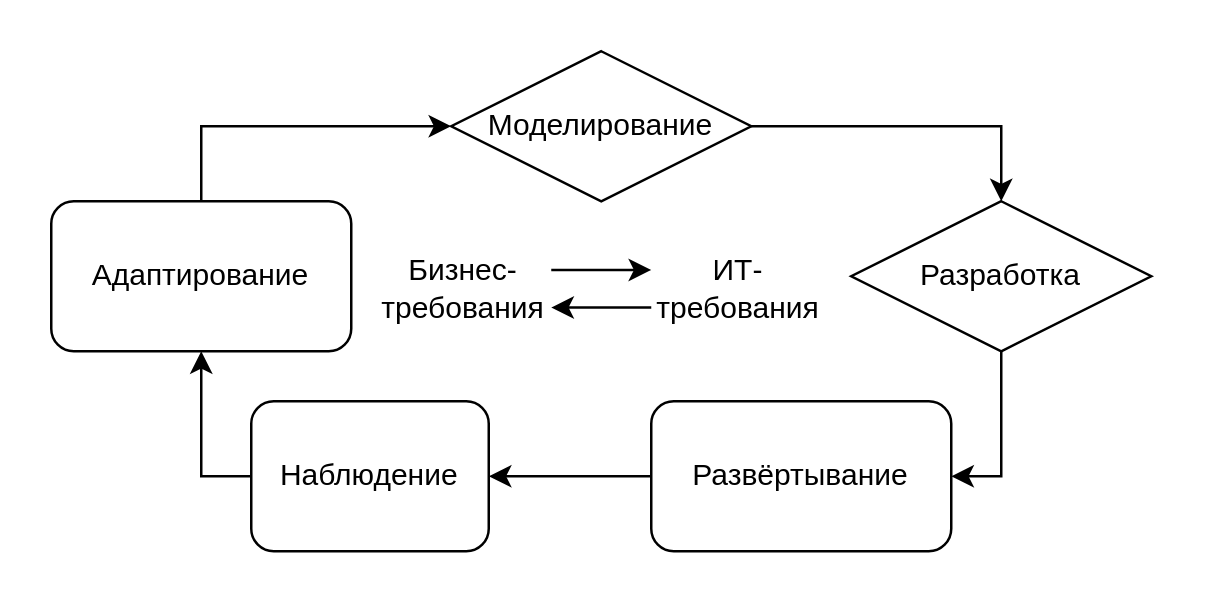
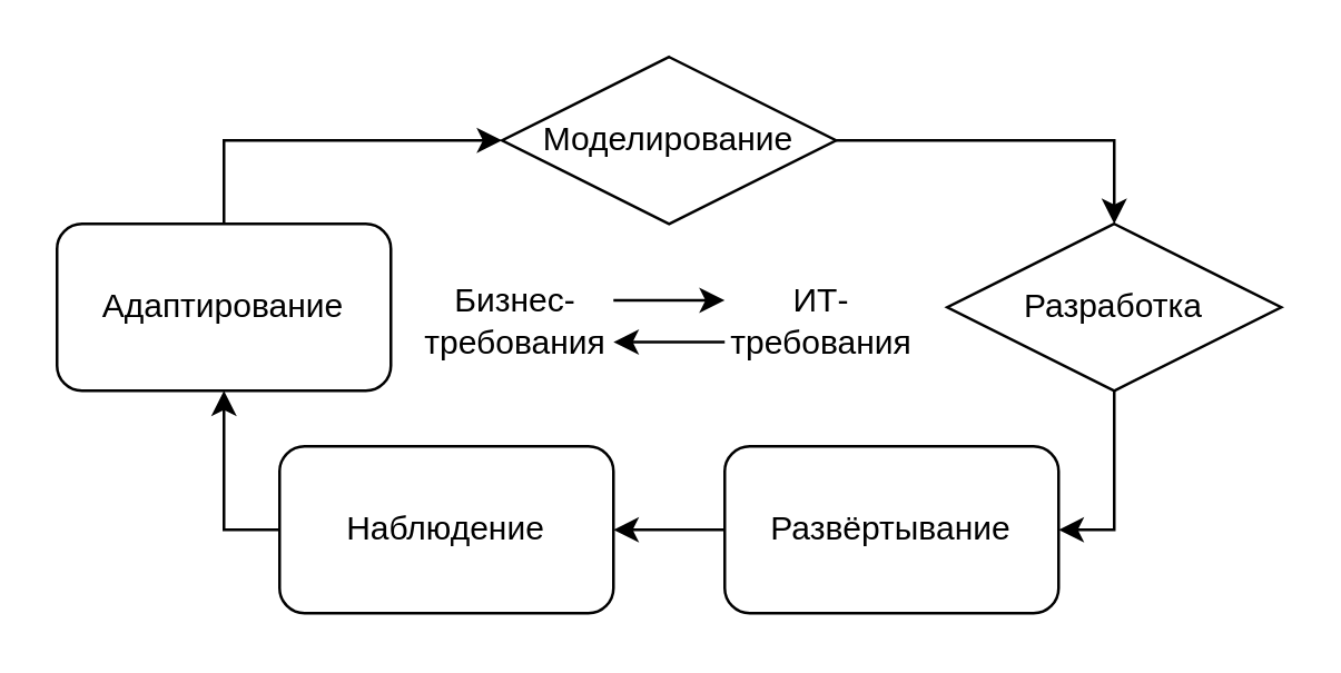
- <mxCell id="9" value="Наблюдение" style="rounded=1;whiteSpace=wrap;html=1;" vertex="1" parent="1"><mxGeometry x="100" y="160" width="95" height="60" as="geometry" /></mxCell>
+ <mxCell id="9" value="Наблюдение" style="rounded=1;whiteSpace=wrap;html=1;" vertex="1" parent="1"><mxGeometry x="100" y="160" width="120" height="60" as="geometry" /></mxCell>
